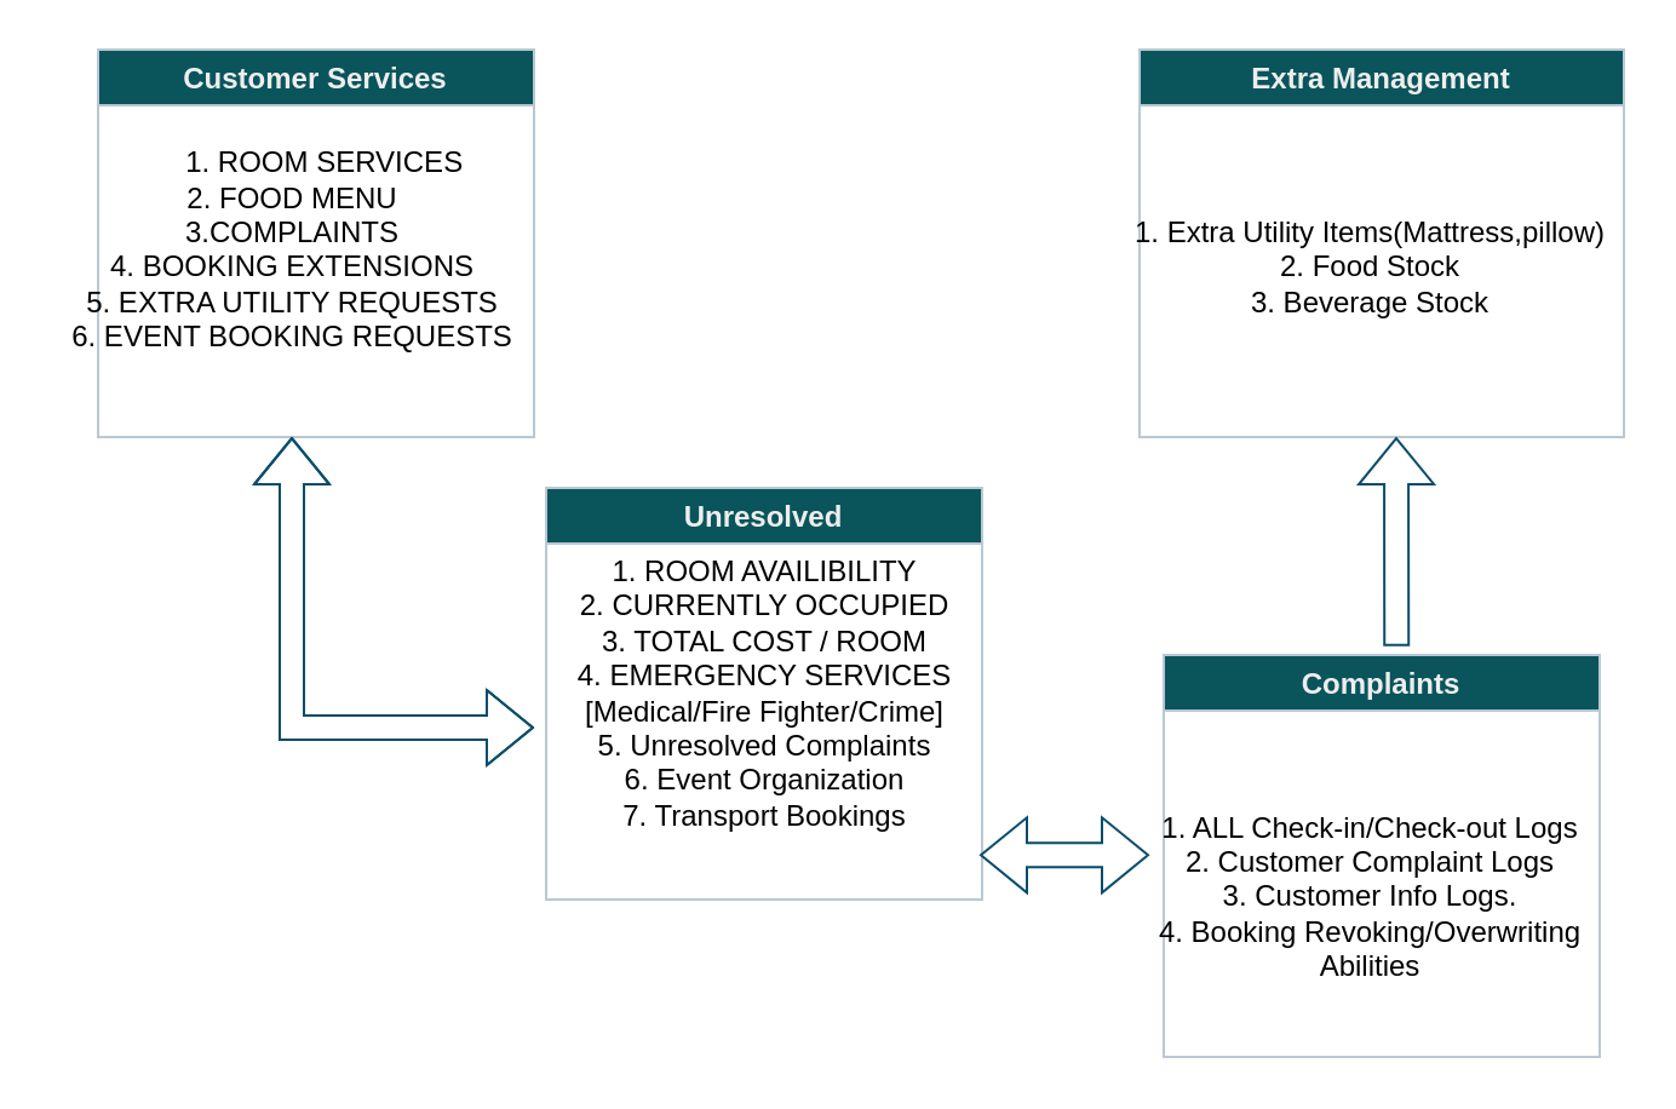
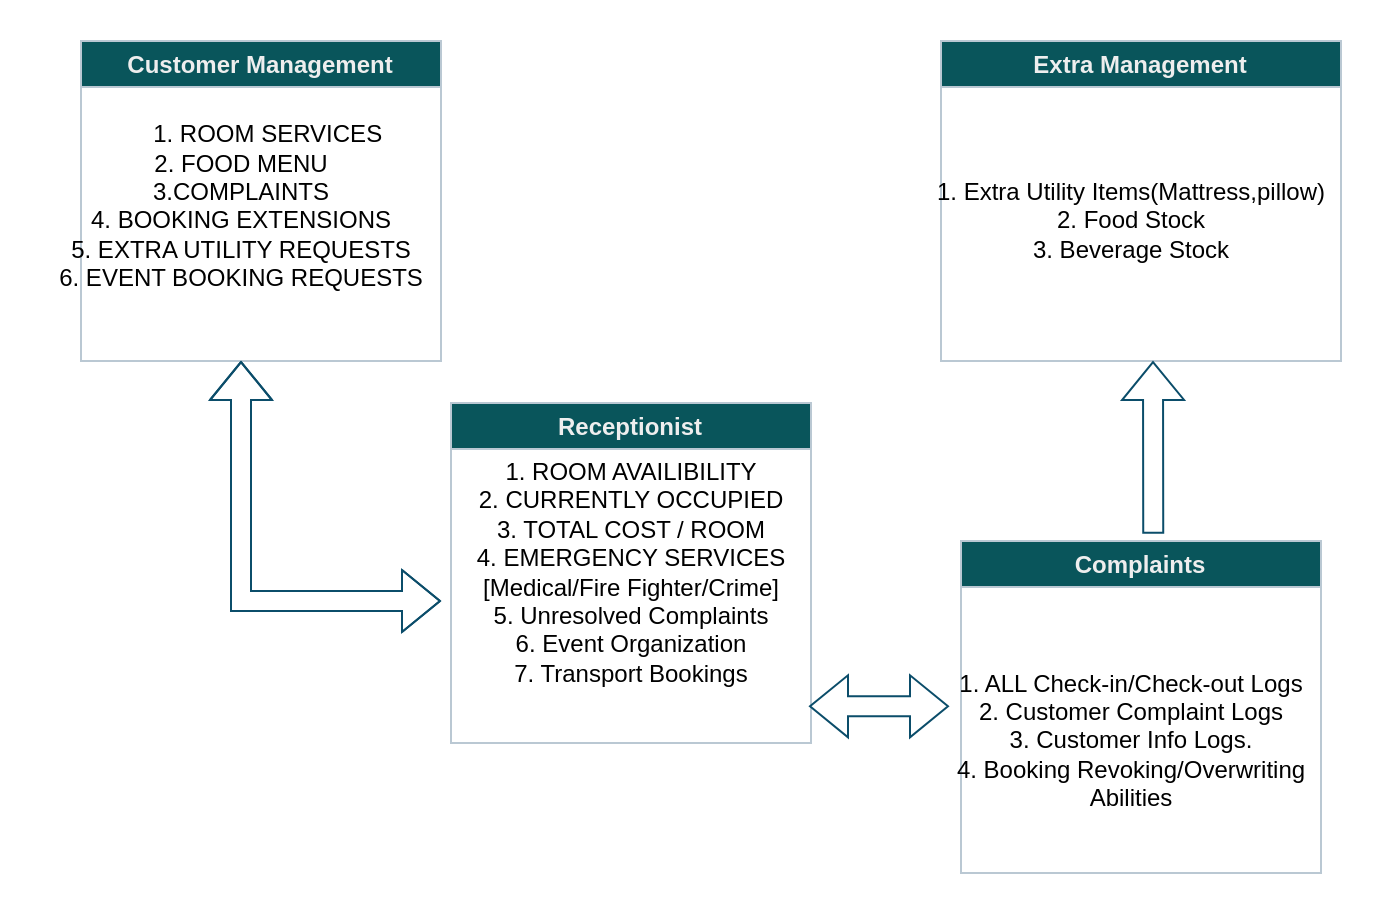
- <mxCell id="4" value="Customer Services" style="swimlane;fontStyle=1;labelBorderColor=none;fillColor=#09555B;strokeColor=#BAC8D3;fontColor=#EEEEEE;" vertex="1" parent="1"><mxGeometry x="40" y="20" width="180" height="160" as="geometry" /></mxCell>
+ <mxCell id="4" value="Customer Management" style="swimlane;fontStyle=1;labelBorderColor=none;fillColor=#09555B;strokeColor=#BAC8D3;fontColor=#EEEEEE;" vertex="1" parent="1"><mxGeometry x="40" y="20" width="180" height="160" as="geometry" /></mxCell>
- <mxCell id="2" value="Unresolved" style="swimlane;fillColor=#09555B;strokeColor=#BAC8D3;fontColor=#EEEEEE;" vertex="1" parent="1"><mxGeometry x="225" y="201" width="180" height="170" as="geometry" /></mxCell>
+ <mxCell id="2" value="Receptionist" style="swimlane;fillColor=#09555B;strokeColor=#BAC8D3;fontColor=#EEEEEE;" vertex="1" parent="1"><mxGeometry x="225" y="201" width="180" height="170" as="geometry" /></mxCell>
